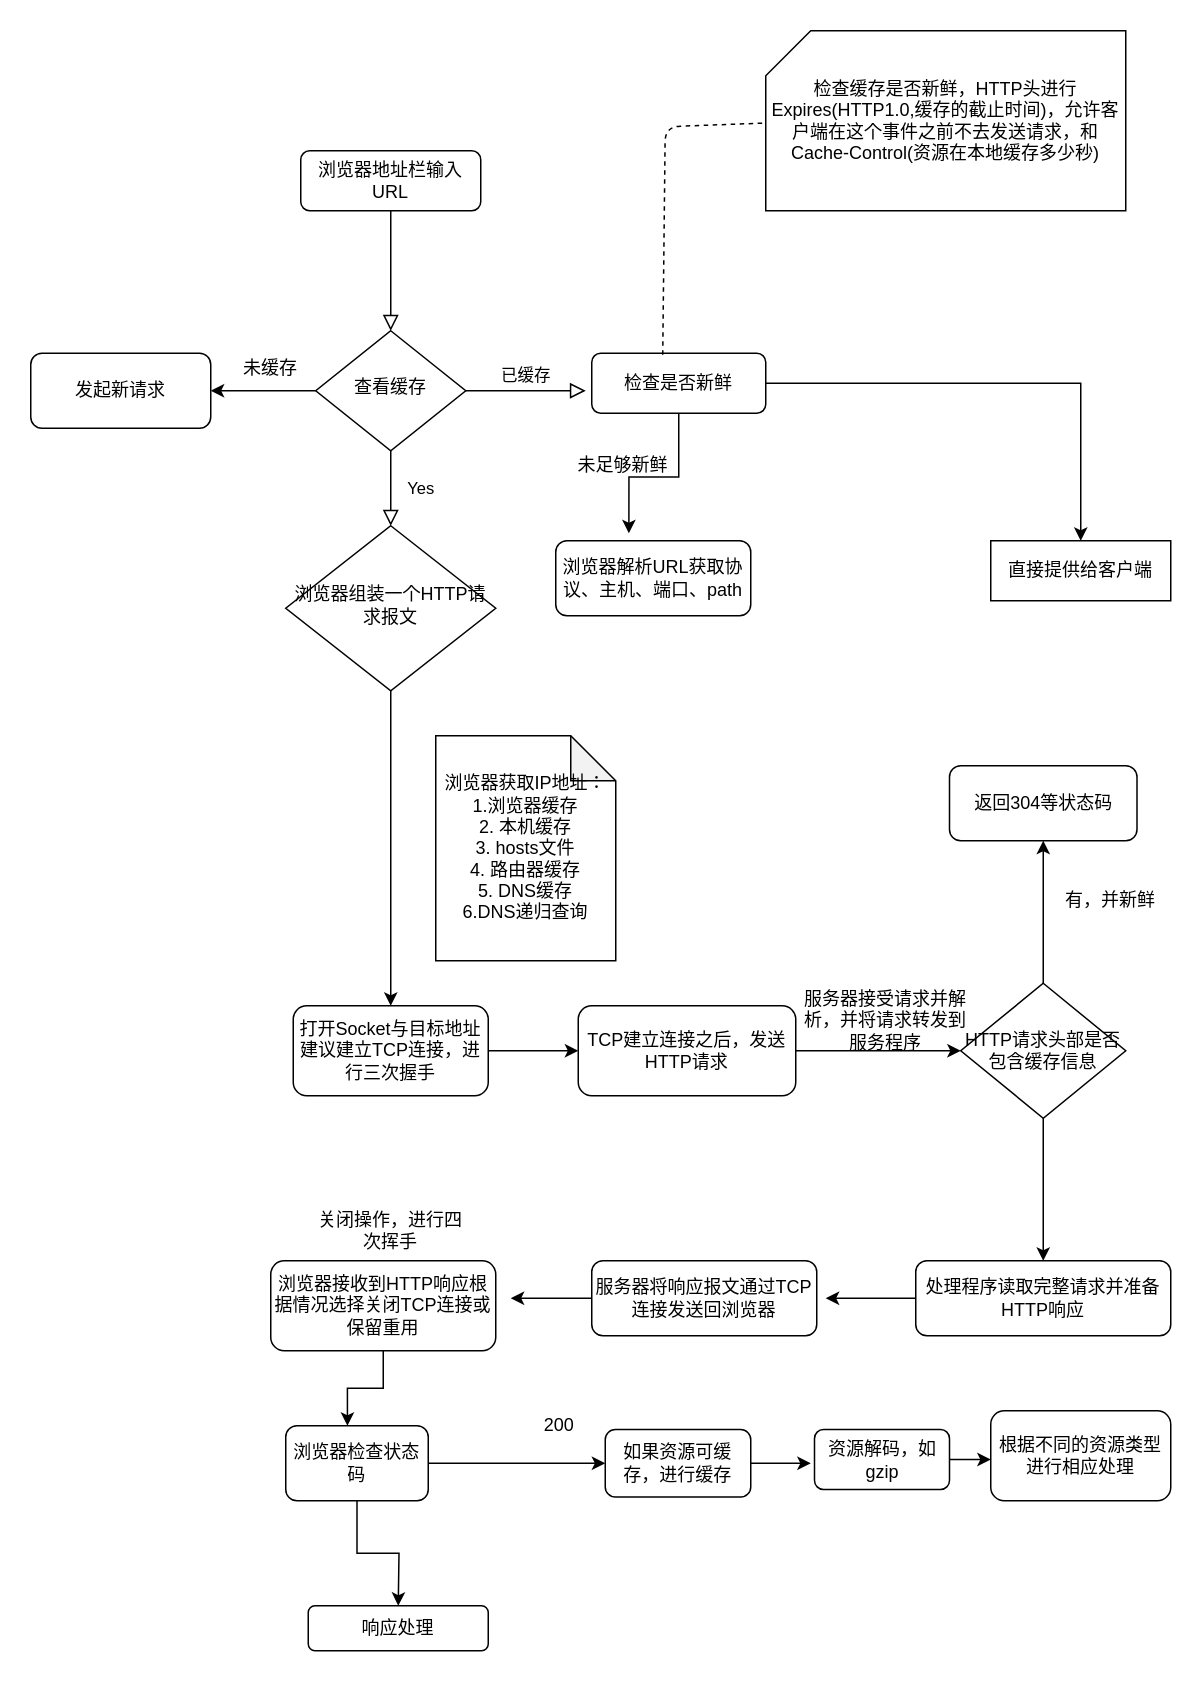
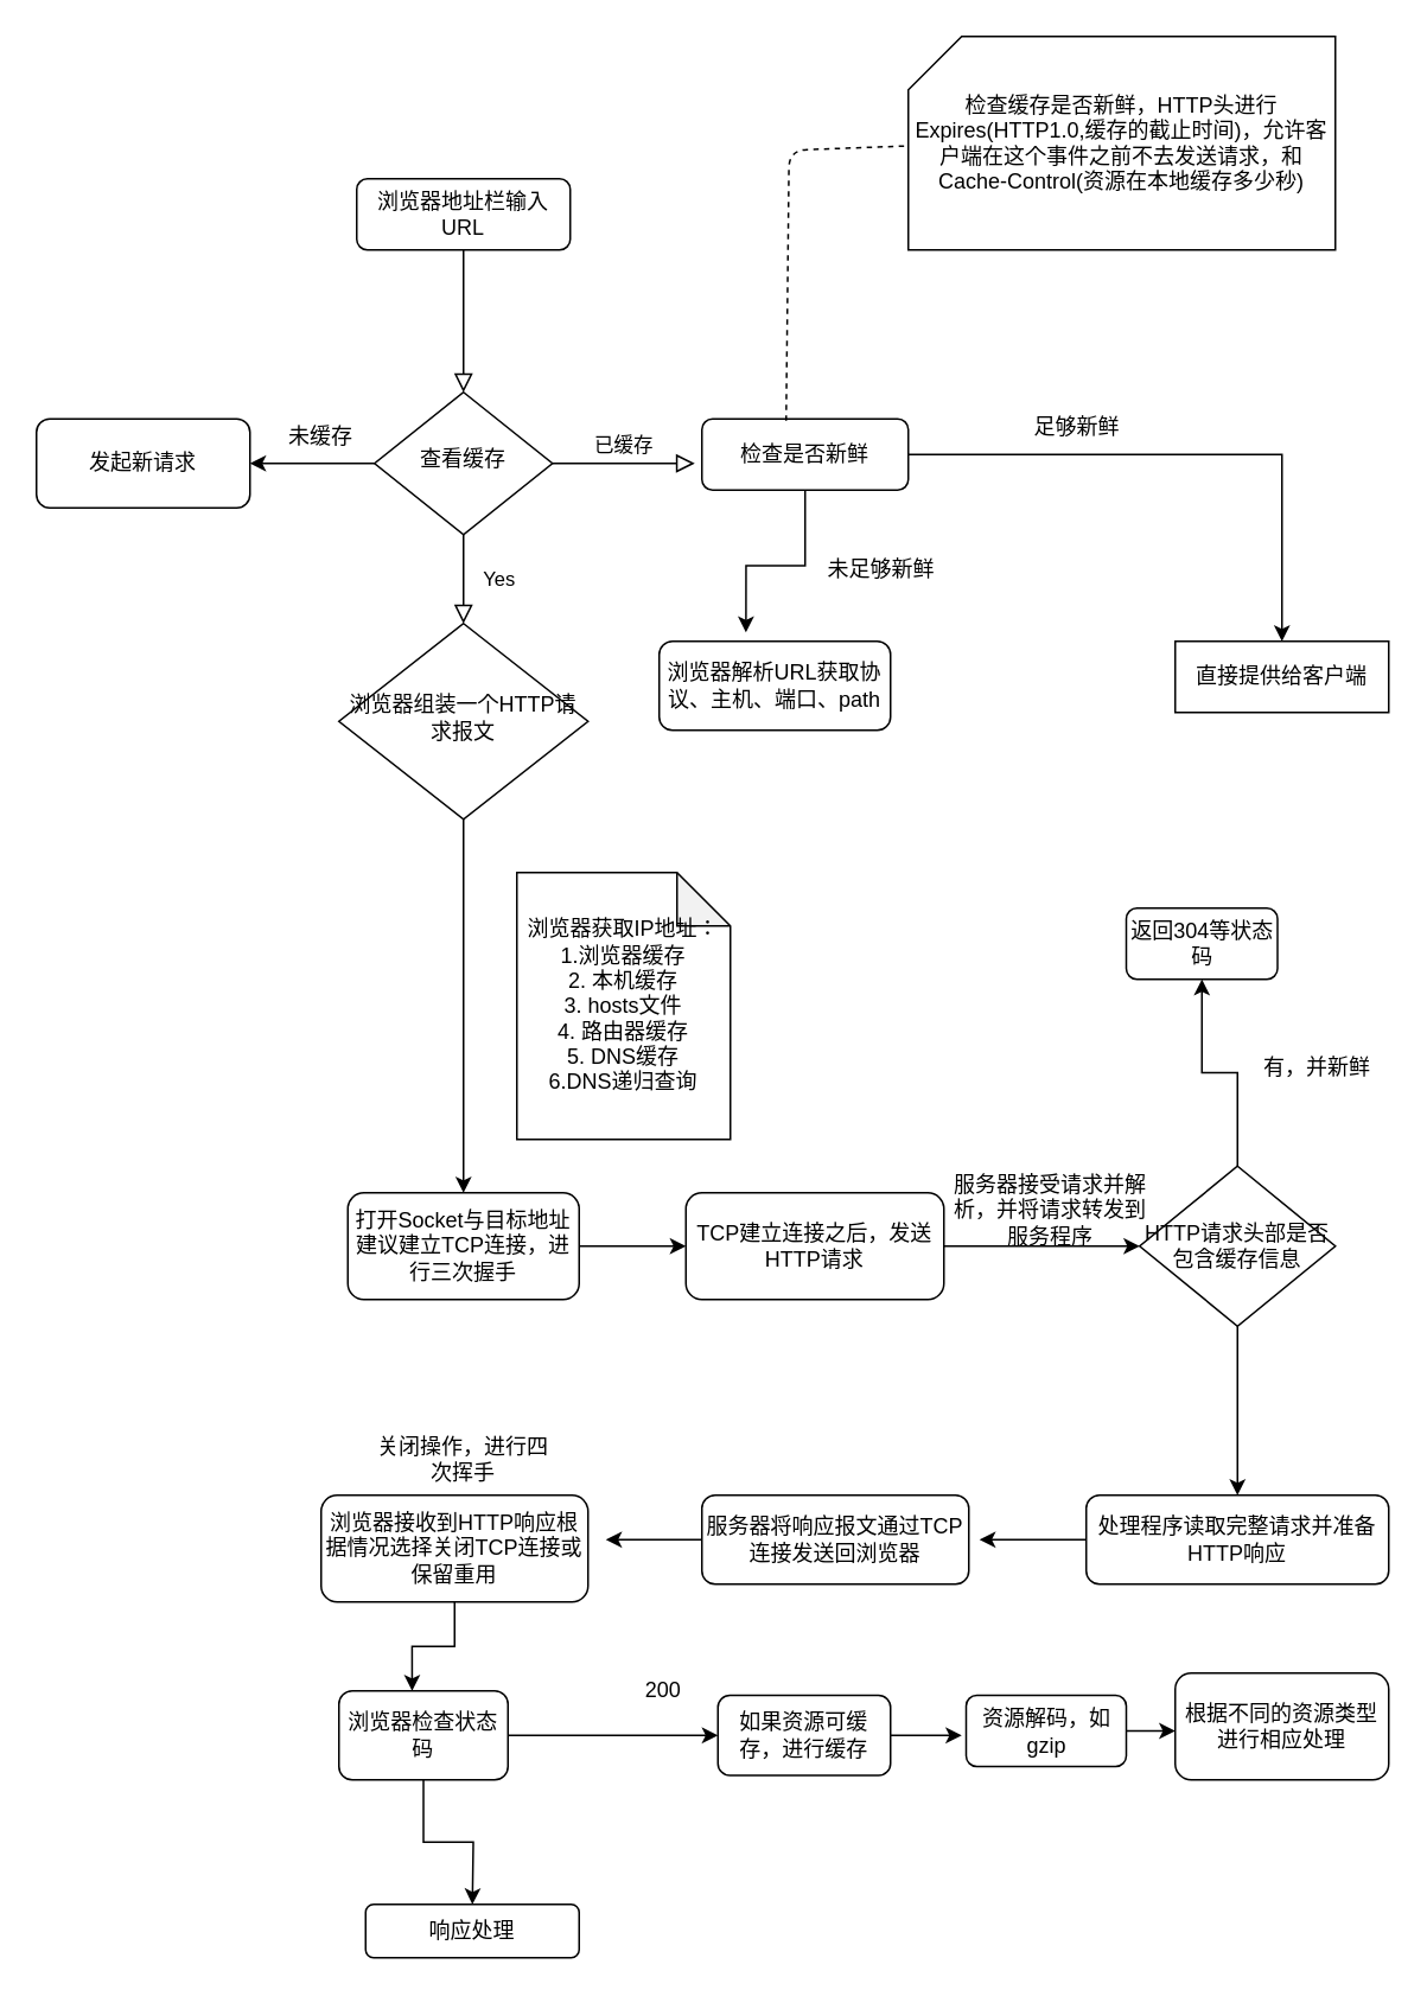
+ <mxCell id="21" value="足够新鲜" style="text;html=1;strokeColor=none;fillColor=none;align=center;verticalAlign=middle;whiteSpace=wrap;rounded=0;" vertex="1" parent="1"><mxGeometry x="570" y="230" width="70" height="20" as="geometry" /></mxCell>
- <mxCell id="22" value="未足够新鲜" style="text;html=1;strokeColor=none;fillColor=none;align=center;verticalAlign=middle;whiteSpace=wrap;rounded=0;" vertex="1" parent="1"><mxGeometry x="380" y="300" width="70" height="20" as="geometry" /></mxCell>
+ <mxCell id="22" value="未足够新鲜" style="text;html=1;strokeColor=none;fillColor=none;align=center;verticalAlign=middle;whiteSpace=wrap;rounded=0;" vertex="1" parent="1"><mxGeometry x="460" y="310" width="70" height="20" as="geometry" /></mxCell>
- <mxCell id="30" value="返回304等状态码&lt;br&gt;" style="rounded=1;whiteSpace=wrap;html=1;" vertex="1" parent="1"><mxGeometry x="632.5" y="510" width="125" height="50" as="geometry" /></mxCell>
+ <mxCell id="30" value="返回304等状态码&lt;br&gt;" style="rounded=1;whiteSpace=wrap;html=1;" vertex="1" parent="1"><mxGeometry x="632.5" y="510" width="85" height="40" as="geometry" /></mxCell>
